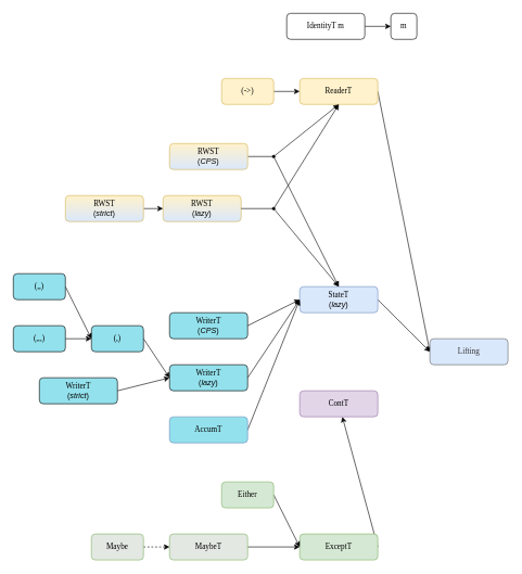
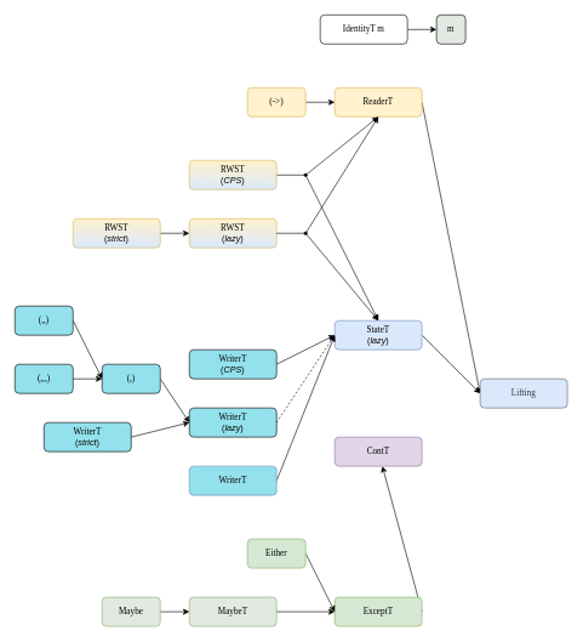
- <mxCell id="10" value="m" style="rounded=1;whiteSpace=wrap;html=1;fontFamily=Source Code Pro;fontSource=https%3A%2F%2Ffonts.googleapis.com%2Fcss%3Ffamily%3DSource%2BCode%2BPro;" vertex="1" parent="1"><mxGeometry x="600" y="20" width="40" height="40" as="geometry" /></mxCell>
+ <mxCell id="10" value="m" style="rounded=1;whiteSpace=wrap;html=1;fontFamily=Source Code Pro;fontSource=https%3A%2F%2Ffonts.googleapis.com%2Fcss%3Ffamily%3DSource%2BCode%2BPro;fillColor=#e3e8e3;" vertex="1" parent="1"><mxGeometry x="600" y="20" width="40" height="40" as="geometry" /></mxCell>
- <mxCell id="21" value="RWST&lt;br&gt;&lt;font face=&quot;Helvetica&quot;&gt;(&lt;i&gt;lazy&lt;/i&gt;)&lt;/font&gt;" style="rounded=1;whiteSpace=wrap;html=1;fontFamily=Source Code Pro;fontSource=https%3A%2F%2Ffonts.googleapis.com%2Fcss%3Ffamily%3DSource%2BCode%2BPro;fillColor=#fff2cc;strokeColor=#d6b656;gradientColor=#DAE8FC;" vertex="1" parent="1"><mxGeometry x="250" y="300" width="120" height="40" as="geometry" /></mxCell>
+ <mxCell id="21" value="RWST&lt;br&gt;&lt;font face=&quot;Helvetica&quot;&gt;(&lt;i&gt;lazy&lt;/i&gt;)&lt;/font&gt;" style="rounded=1;whiteSpace=wrap;html=1;fontFamily=Source Code Pro;fontSource=https%3A%2F%2Ffonts.googleapis.com%2Fcss%3Ffamily%3DSource%2BCode%2BPro;fillColor=#fff2cc;strokeColor=#d6b656;gradientColor=#DAE8FC;" vertex="1" parent="1"><mxGeometry x="260" y="300" width="120" height="40" as="geometry" /></mxCell>
- <mxCell id="24" style="edgeStyle=none;rounded=0;orthogonalLoop=1;jettySize=auto;html=1;exitX=1;exitY=0.5;exitDx=0;exitDy=0;entryX=0;entryY=0.5;entryDx=0;entryDy=0;fontFamily=Helvetica;" edge="1" parent="1" source="25" target="7"><mxGeometry relative="1" as="geometry" /></mxCell>
+ <mxCell id="24" style="edgeStyle=none;rounded=0;orthogonalLoop=1;jettySize=auto;html=1;exitX=1;exitY=0.5;exitDx=0;exitDy=0;entryX=0;entryY=0.5;entryDx=0;entryDy=0;fontFamily=Helvetica;dashed=1;" edge="1" parent="1" source="25" target="7"><mxGeometry relative="1" as="geometry" /></mxCell>
- <mxCell id="18" value="AccumT" style="rounded=1;whiteSpace=wrap;html=1;fontFamily=Source Code Pro;fontSource=https%3A%2F%2Ffonts.googleapis.com%2Fcss%3Ffamily%3DSource%2BCode%2BPro;fillColor=#93E1EC;strokeColor=#6c8ebf;" vertex="1" parent="1"><mxGeometry x="260" y="640" width="120" height="40" as="geometry" /></mxCell>
+ <mxCell id="18" value="WriterT" style="rounded=1;whiteSpace=wrap;html=1;fontFamily=Source Code Pro;fontSource=https%3A%2F%2Ffonts.googleapis.com%2Fcss%3Ffamily%3DSource%2BCode%2BPro;fillColor=#93E1EC;strokeColor=#6c8ebf;" vertex="1" parent="1"><mxGeometry x="260" y="640" width="120" height="40" as="geometry" /></mxCell>
- <mxCell id="38" style="edgeStyle=none;rounded=0;orthogonalLoop=1;jettySize=auto;html=1;exitX=1;exitY=0.5;exitDx=0;exitDy=0;entryX=0;entryY=0.5;entryDx=0;entryDy=0;fontFamily=Helvetica;dashed=1;" edge="1" parent="1" source="39" target="37"><mxGeometry relative="1" as="geometry" /></mxCell>
+ <mxCell id="38" style="edgeStyle=none;rounded=0;orthogonalLoop=1;jettySize=auto;html=1;exitX=1;exitY=0.5;exitDx=0;exitDy=0;entryX=0;entryY=0.5;entryDx=0;entryDy=0;fontFamily=Helvetica;" edge="1" parent="1" source="39" target="37"><mxGeometry relative="1" as="geometry" /></mxCell>
